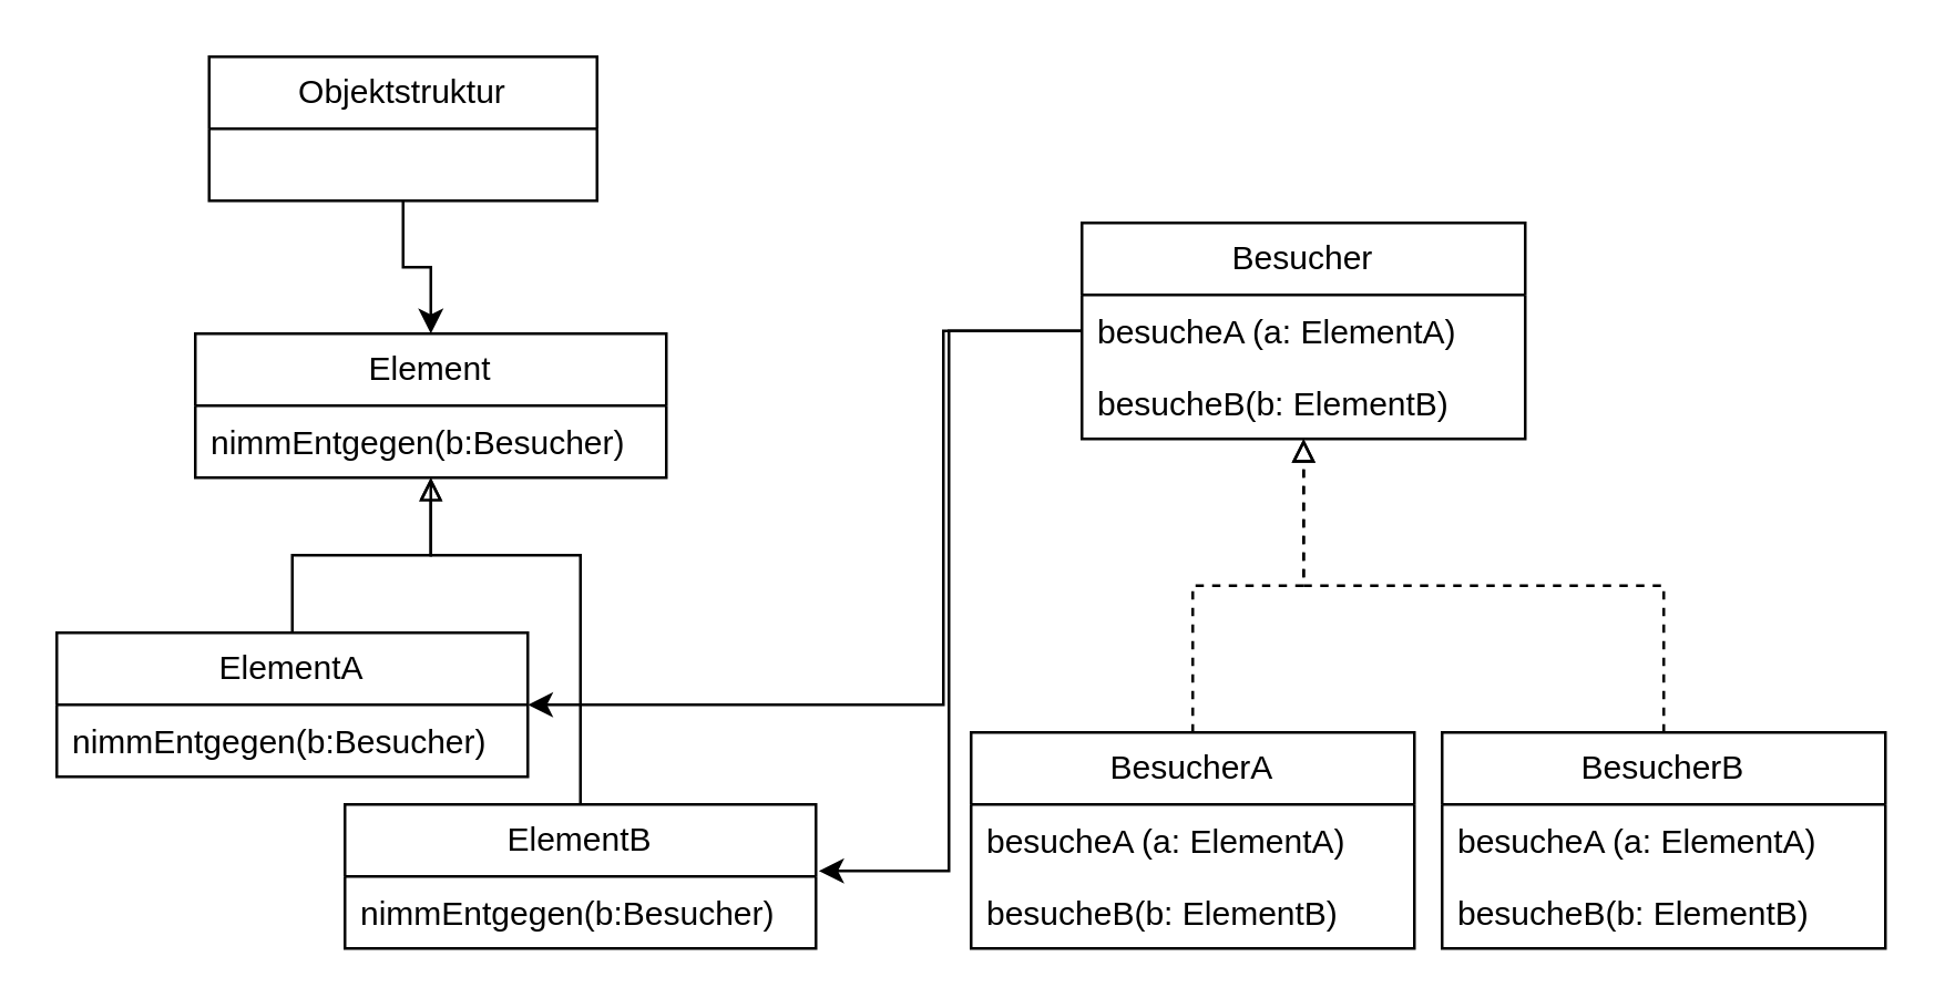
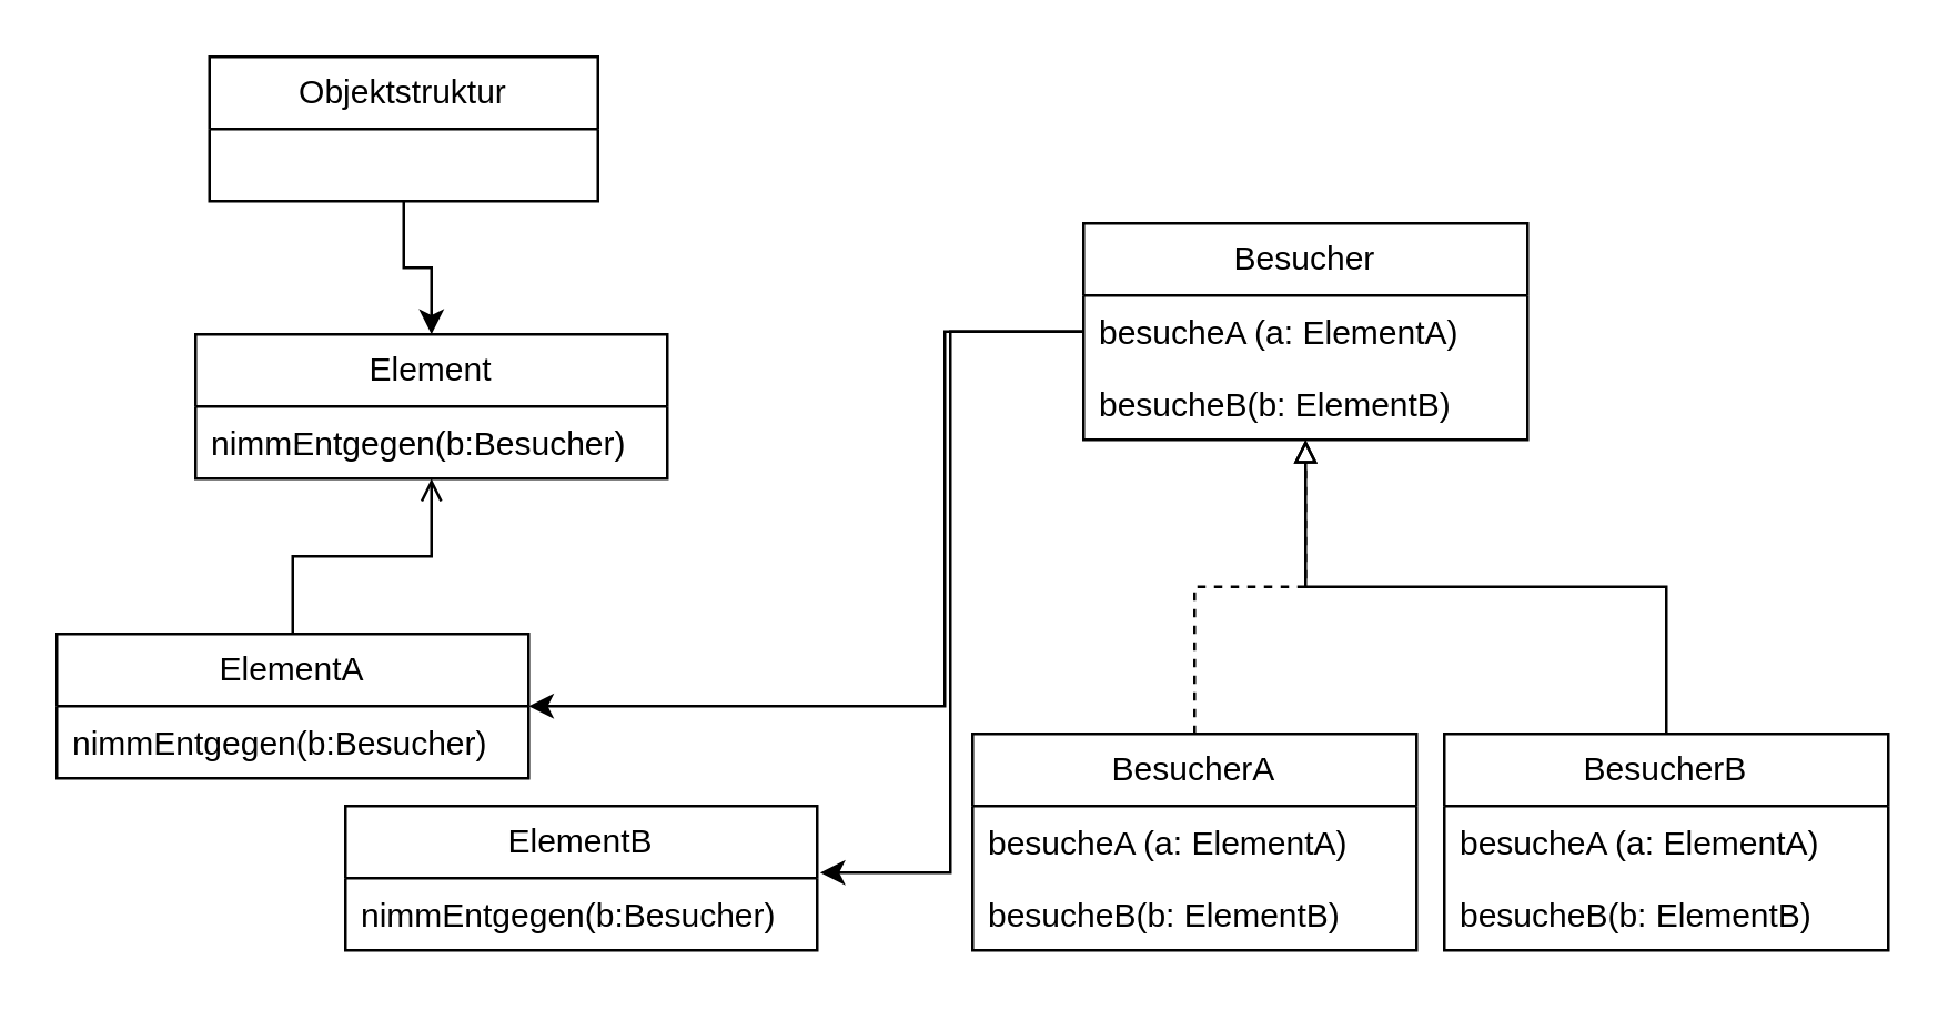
- <mxCell id="9" style="edgeStyle=orthogonalEdgeStyle;rounded=0;orthogonalLoop=1;jettySize=auto;html=1;endArrow=block;endFill=0;" parent="1" source="10" target="4" edge="1"><mxGeometry relative="1" as="geometry"><Array as="points"><mxPoint x="209" y="200" /><mxPoint x="155" y="200" /></Array></mxGeometry></mxCell>
- <mxCell id="21" style="edgeStyle=orthogonalEdgeStyle;rounded=0;orthogonalLoop=1;jettySize=auto;html=1;endArrow=block;endFill=0;dashed=1;" parent="1" source="22" target="12" edge="1"><mxGeometry relative="1" as="geometry" /></mxCell>
+ <mxCell id="21" style="edgeStyle=orthogonalEdgeStyle;rounded=0;orthogonalLoop=1;jettySize=auto;html=1;endArrow=block;endFill=0;" parent="1" source="22" target="12" edge="1"><mxGeometry relative="1" as="geometry" /></mxCell>
